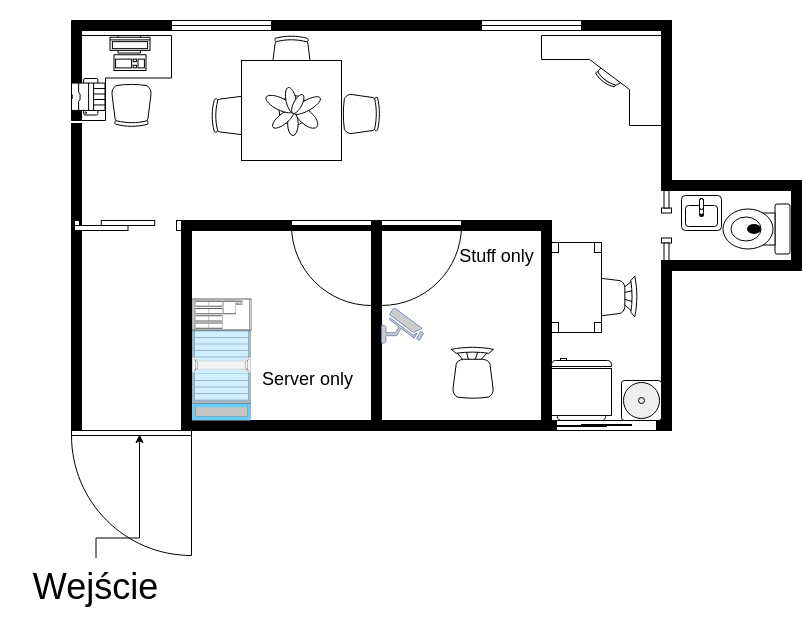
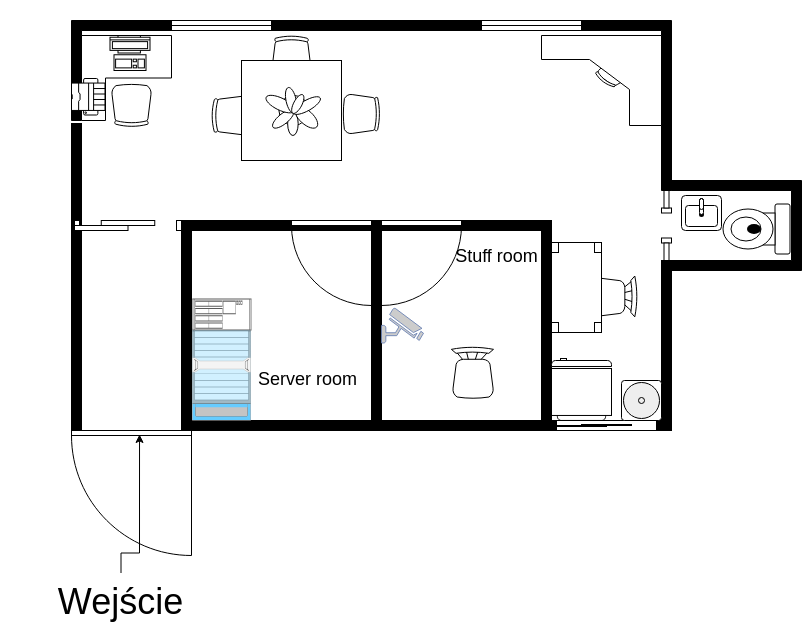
- <mxCell id="43" value="&lt;font style=&quot;font-size: 18px&quot;&gt;Stuff only&lt;/font&gt;" style="text;html=1;align=center;verticalAlign=middle;resizable=0;points=[];autosize=1;" vertex="1" parent="1"><mxGeometry x="454" y="242" width="84" height="28" as="geometry" /></mxCell>
+ <mxCell id="43" value="&lt;font style=&quot;font-size: 18px&quot;&gt;Stuff room&lt;/font&gt;" style="text;html=1;align=center;verticalAlign=middle;resizable=0;points=[];autosize=1;" vertex="1" parent="1"><mxGeometry x="454" y="242" width="84" height="28" as="geometry" /></mxCell>
- <mxCell id="42" value="&lt;font style=&quot;font-size: 18px&quot;&gt;Server only&lt;/font&gt;" style="text;html=1;strokeColor=none;fillColor=none;align=center;verticalAlign=middle;whiteSpace=wrap;rounded=0;" vertex="1" parent="1"><mxGeometry x="241" y="358" width="133" height="42" as="geometry" /></mxCell>
+ <mxCell id="42" value="&lt;font style=&quot;font-size: 18px&quot;&gt;Server room&lt;/font&gt;" style="text;html=1;strokeColor=none;fillColor=none;align=center;verticalAlign=middle;whiteSpace=wrap;rounded=0;" vertex="1" parent="1"><mxGeometry x="241" y="358" width="133" height="42" as="geometry" /></mxCell>
- <mxCell id="41" value="&lt;font style=&quot;font-size: 36px&quot;&gt;Wejście&lt;/font&gt;" style="text;html=1;strokeColor=none;fillColor=none;align=center;verticalAlign=middle;whiteSpace=wrap;rounded=0;" vertex="1" parent="1"><mxGeometry x="20" y="557.5" width="151" height="56" as="geometry" /></mxCell>
+ <mxCell id="41" value="&lt;font style=&quot;font-size: 36px&quot;&gt;Wejście&lt;/font&gt;" style="text;html=1;strokeColor=none;fillColor=none;align=center;verticalAlign=middle;whiteSpace=wrap;rounded=0;" vertex="1" parent="1"><mxGeometry x="45" y="572.5" width="151" height="56" as="geometry" /></mxCell>
